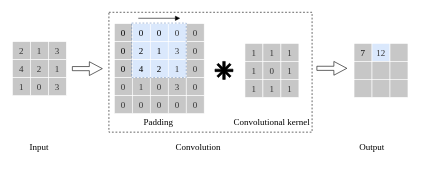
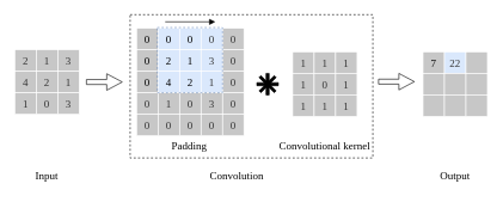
- <mxCell id="49" value="12" style="whiteSpace=wrap;html=1;aspect=fixed;fillColor=#DAE8FC;fontColor=#333333;strokeColor=#FFFFFF;fontSize=15;fontFamily=Times New Roman;" vertex="1" parent="1"><mxGeometry x="620" y="72" width="30" height="30" as="geometry" /></mxCell>
+ <mxCell id="49" value="22" style="whiteSpace=wrap;html=1;aspect=fixed;fillColor=#DAE8FC;fontColor=#333333;strokeColor=#FFFFFF;fontSize=15;fontFamily=Times New Roman;" vertex="1" parent="1"><mxGeometry x="620" y="72" width="30" height="30" as="geometry" /></mxCell>
- <mxCell id="63" value="Output" style="text;html=1;align=center;verticalAlign=middle;whiteSpace=wrap;rounded=0;fontSize=15;fontFamily=Times New Roman;" vertex="1" parent="1"><mxGeometry x="590" y="230" width="60" height="30" as="geometry" /></mxCell>
+ <mxCell id="63" value="Output" style="text;html=1;align=center;verticalAlign=middle;whiteSpace=wrap;rounded=0;fontSize=15;fontFamily=Times New Roman;" vertex="1" parent="1"><mxGeometry x="605" y="230" width="60" height="30" as="geometry" /></mxCell>
